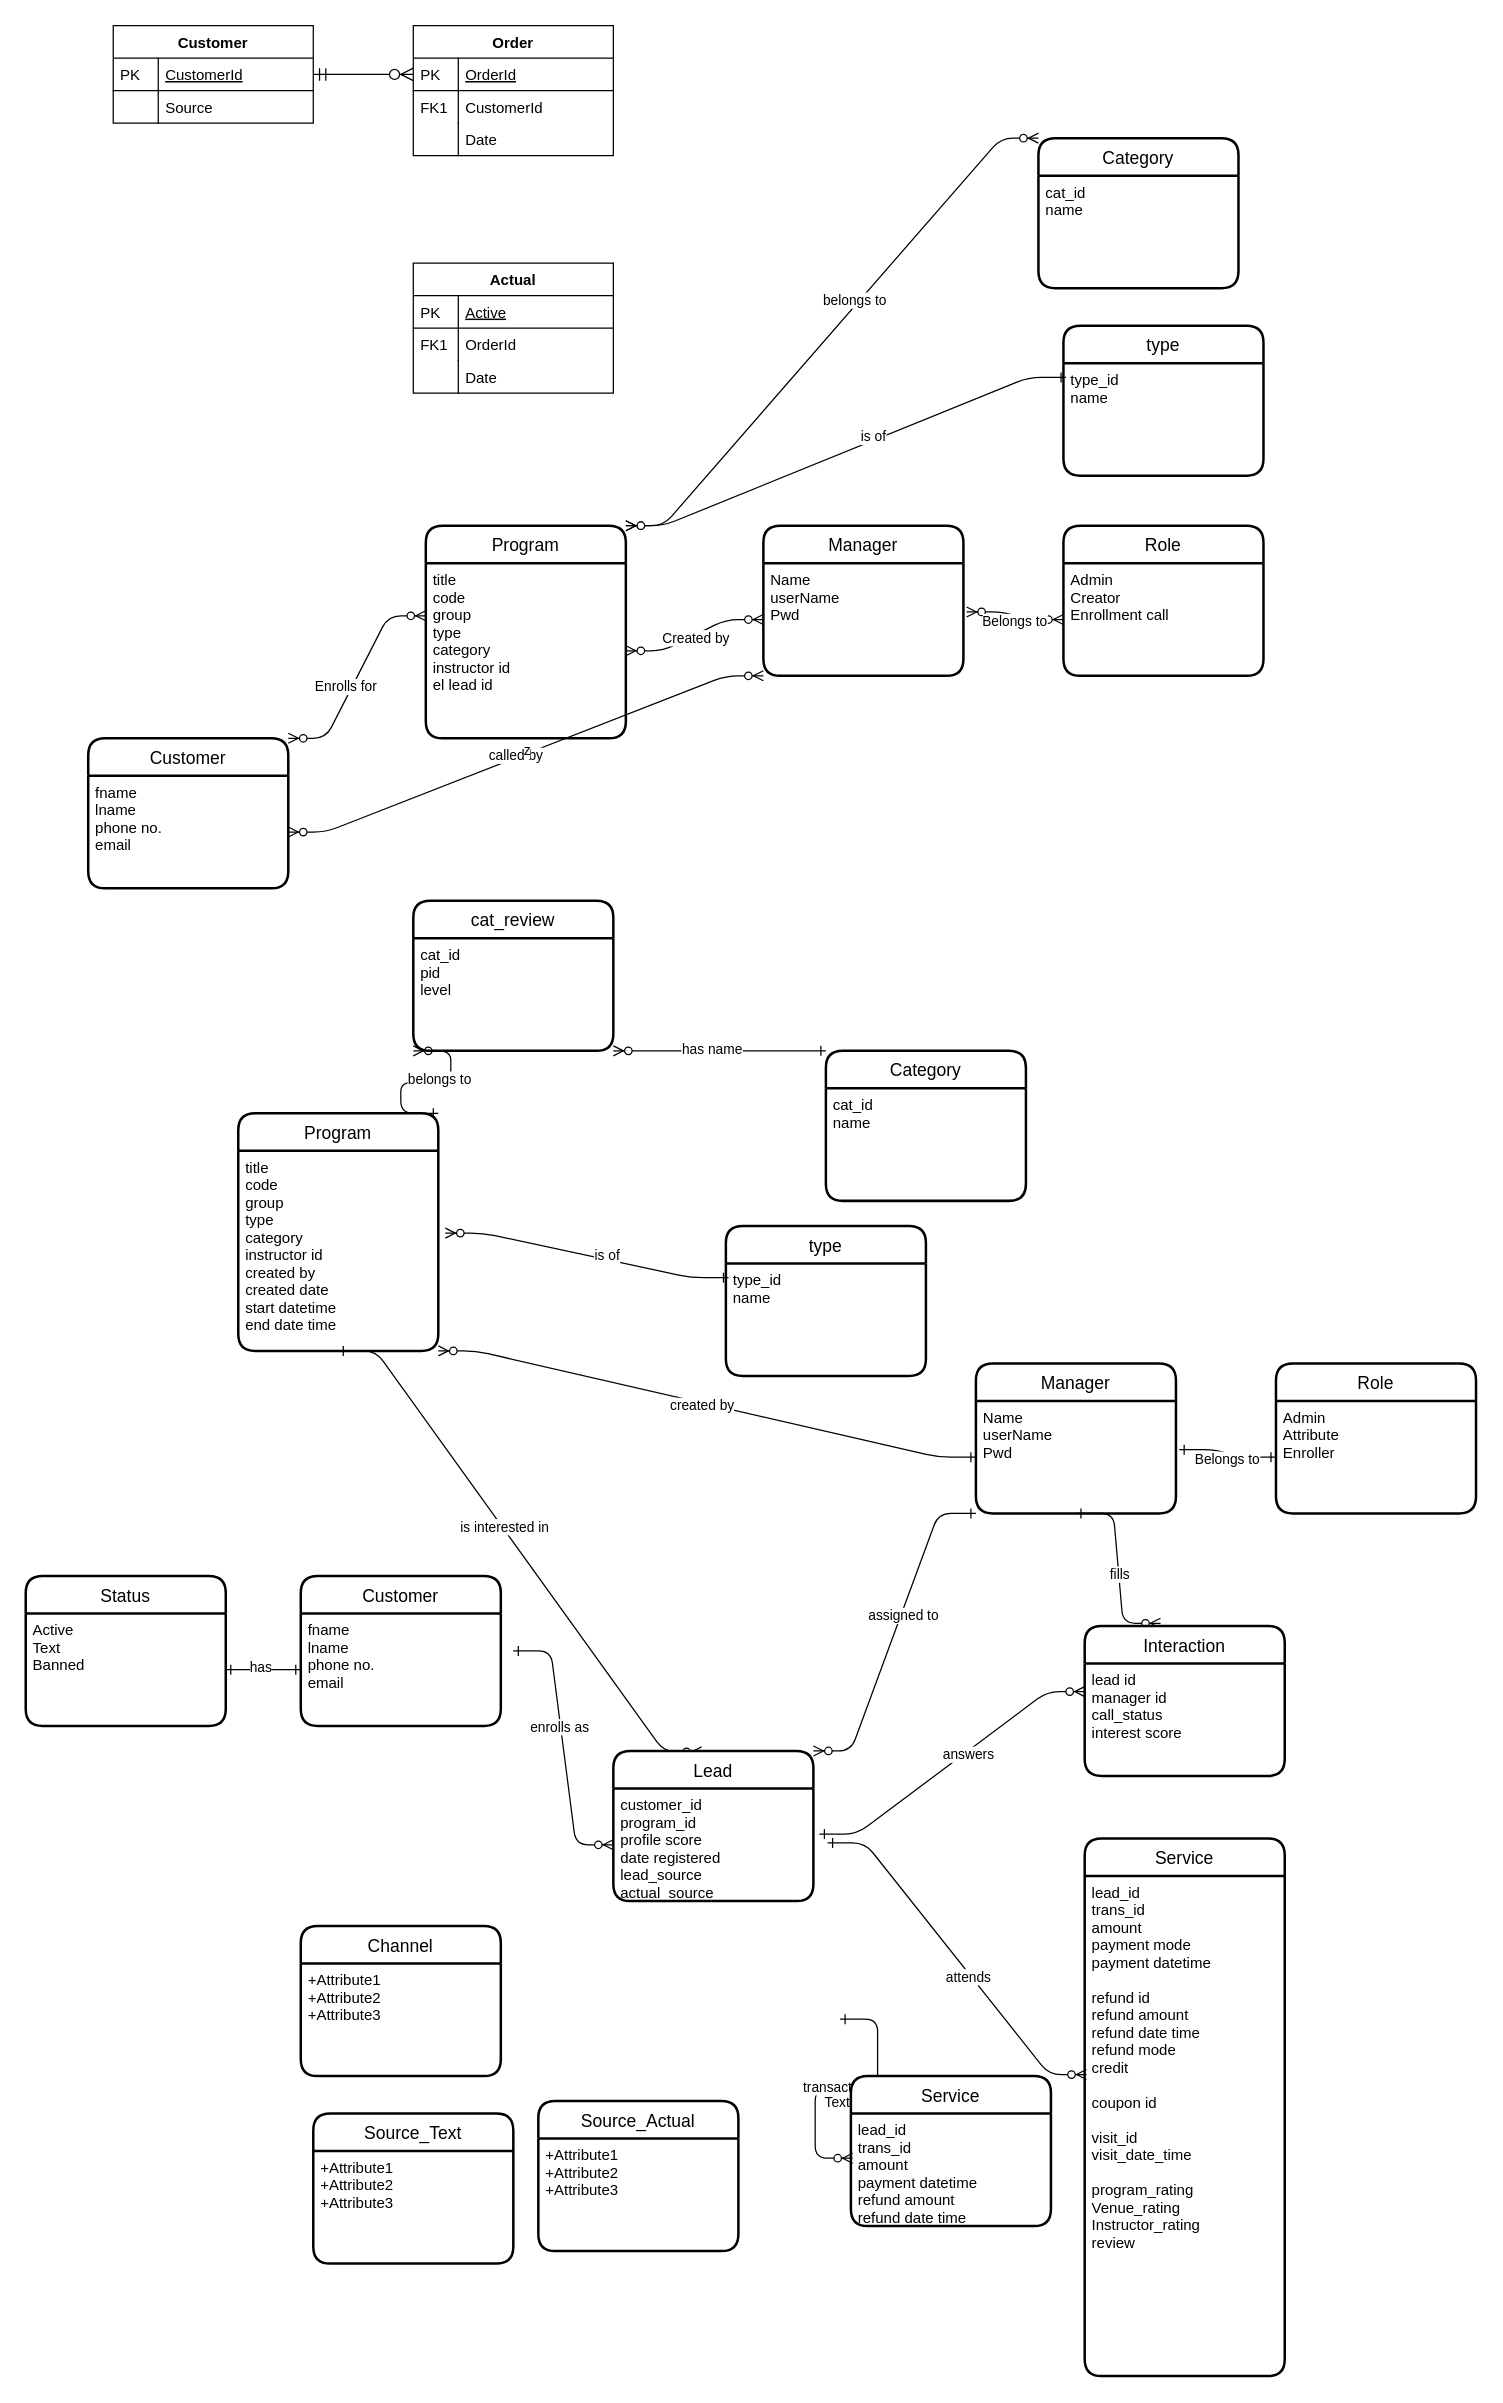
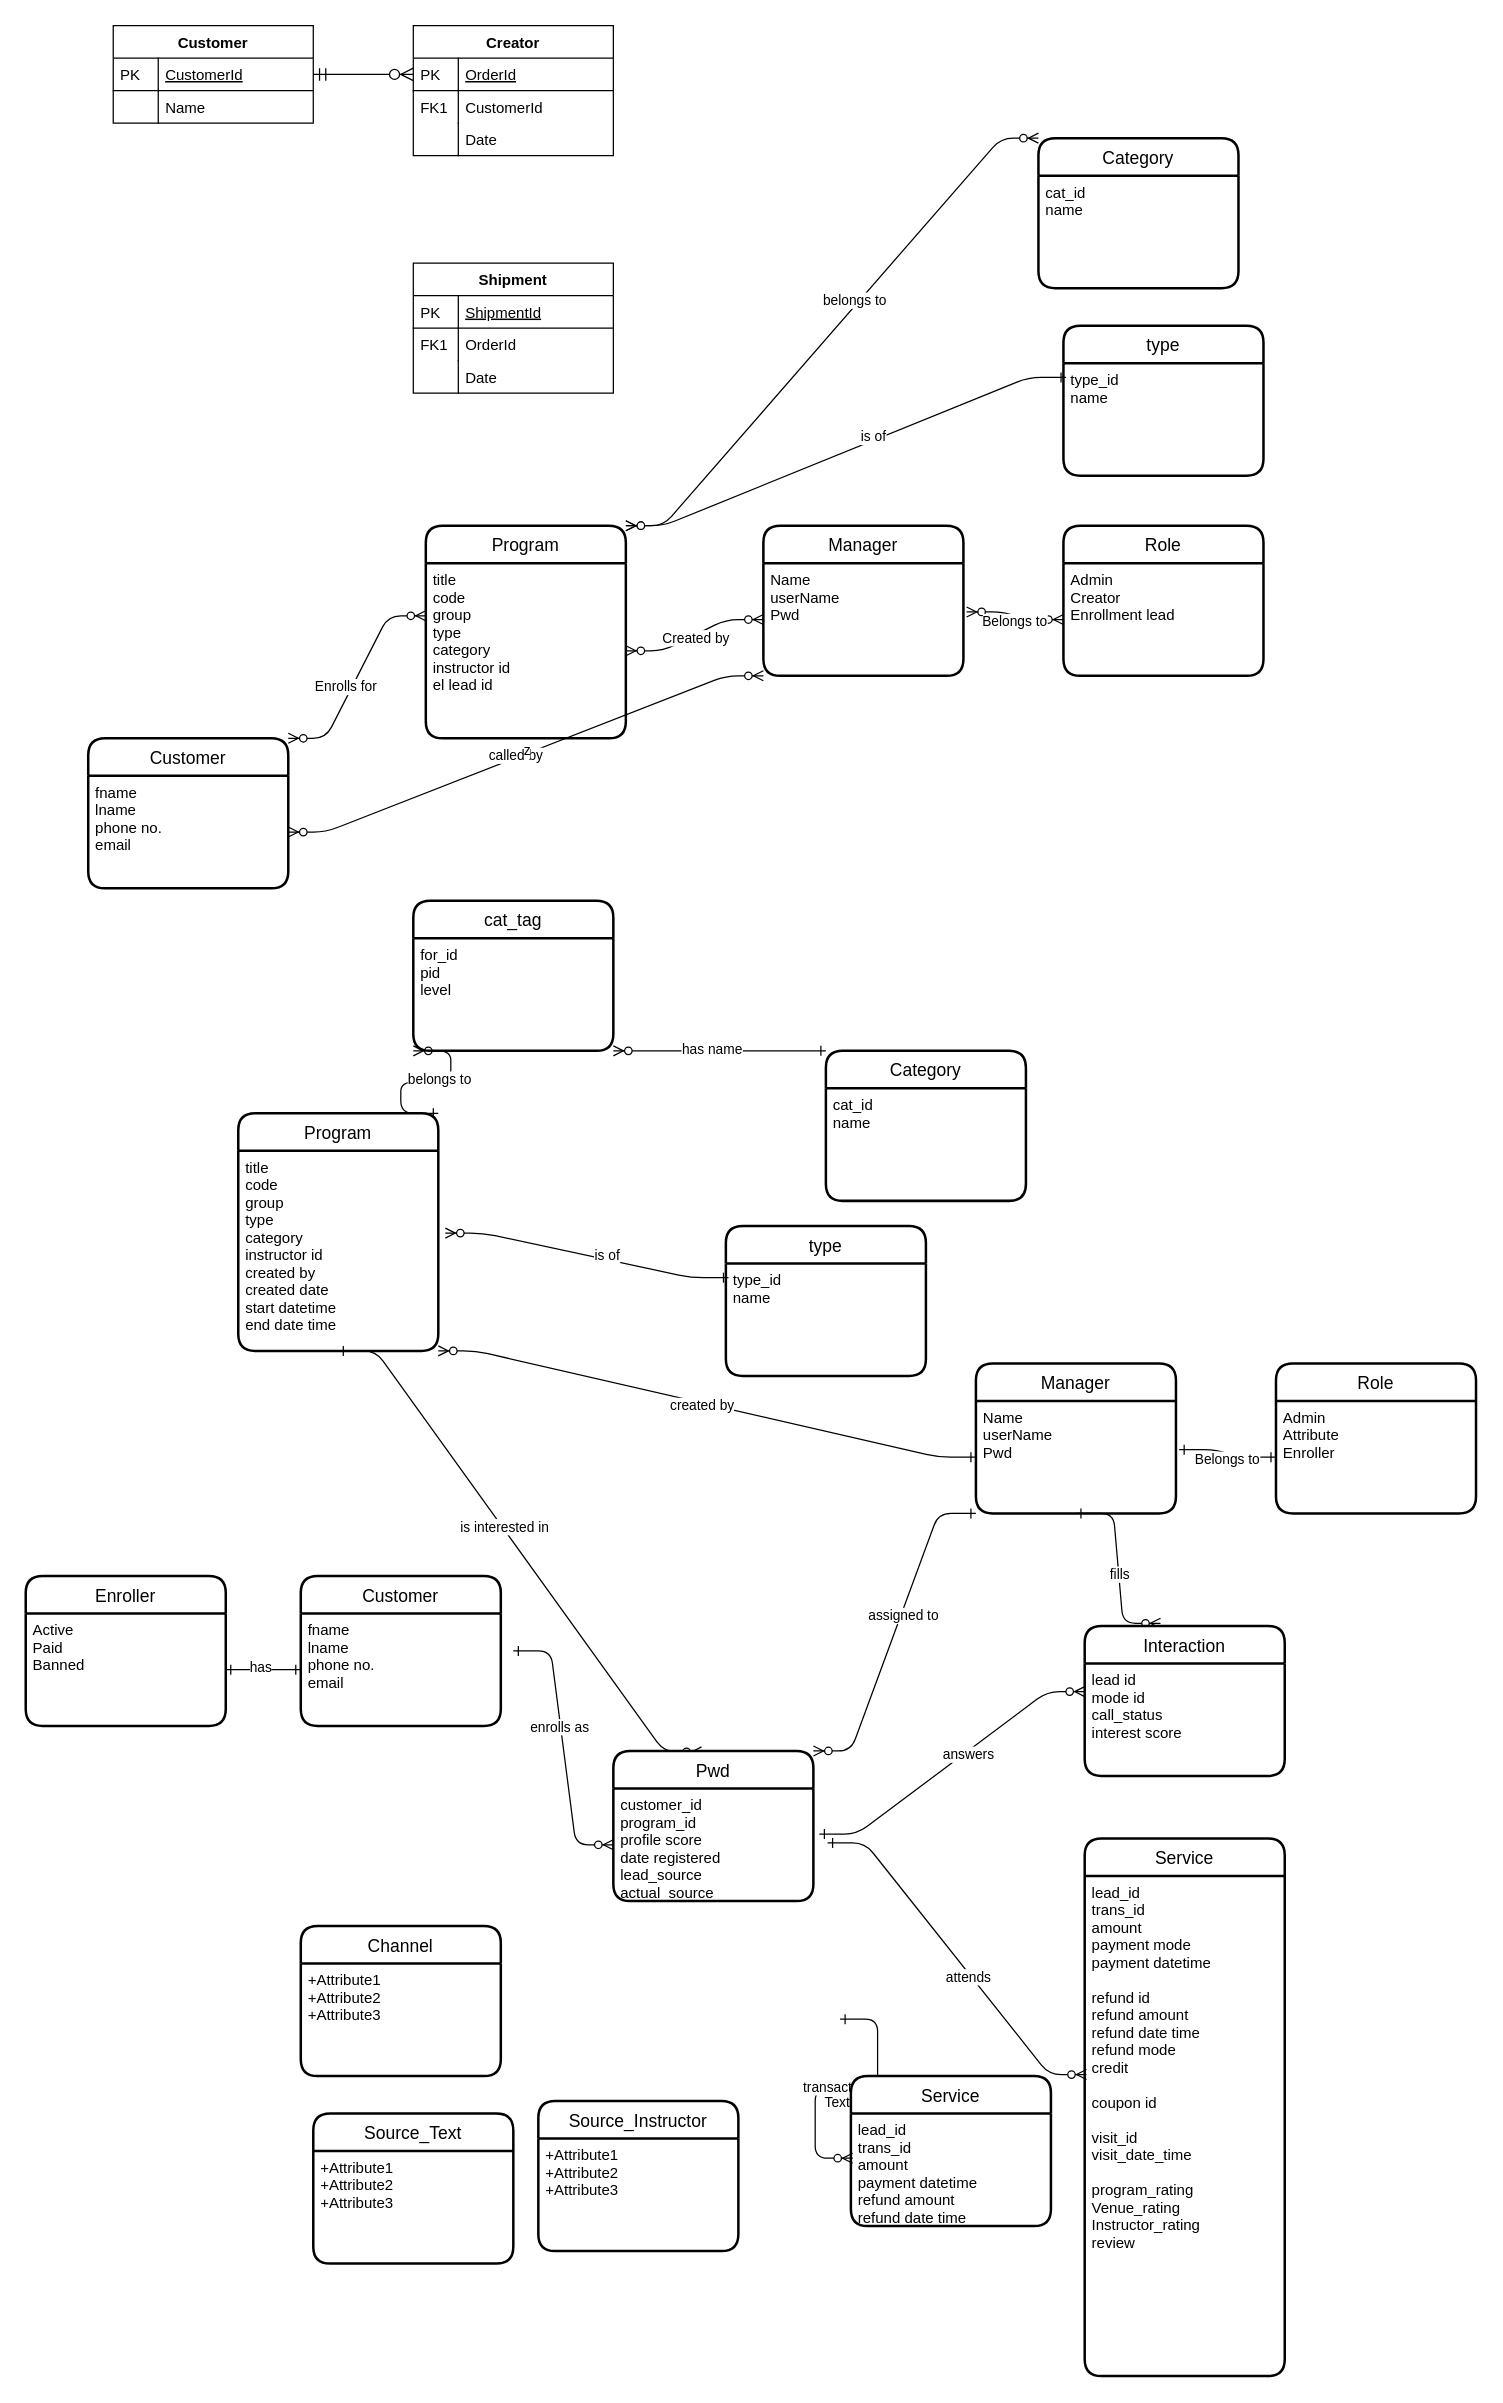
- <mxCell id="25" value="Order" style="swimlane;fontStyle=1;childLayout=stackLayout;horizontal=1;startSize=26;horizontalStack=0;resizeParent=1;resizeLast=0;collapsible=1;marginBottom=0;rounded=0;shadow=0;strokeWidth=1;" parent="1" vertex="1"><mxGeometry x="330" y="20" width="160" height="104" as="geometry"><mxRectangle x="260" y="80" width="160" height="26" as="alternateBounds" /></mxGeometry></mxCell>
+ <mxCell id="25" value="Creator" style="swimlane;fontStyle=1;childLayout=stackLayout;horizontal=1;startSize=26;horizontalStack=0;resizeParent=1;resizeLast=0;collapsible=1;marginBottom=0;rounded=0;shadow=0;strokeWidth=1;" parent="1" vertex="1"><mxGeometry x="330" y="20" width="160" height="104" as="geometry"><mxRectangle x="260" y="80" width="160" height="26" as="alternateBounds" /></mxGeometry></mxCell>
- <mxCell id="23" value="Source" style="shape=partialRectangle;top=0;left=0;right=0;bottom=0;align=left;verticalAlign=top;fillColor=none;spacingLeft=40;spacingRight=4;overflow=hidden;rotatable=0;points=[[0,0.5],[1,0.5]];portConstraint=eastwest;dropTarget=0;rounded=0;shadow=0;strokeWidth=1;" parent="20" vertex="1"><mxGeometry y="52" width="160" height="26" as="geometry" /></mxCell>
+ <mxCell id="23" value="Name" style="shape=partialRectangle;top=0;left=0;right=0;bottom=0;align=left;verticalAlign=top;fillColor=none;spacingLeft=40;spacingRight=4;overflow=hidden;rotatable=0;points=[[0,0.5],[1,0.5]];portConstraint=eastwest;dropTarget=0;rounded=0;shadow=0;strokeWidth=1;" parent="20" vertex="1"><mxGeometry y="52" width="160" height="26" as="geometry" /></mxCell>
- <mxCell id="32" value="Actual" style="swimlane;fontStyle=1;childLayout=stackLayout;horizontal=1;startSize=26;horizontalStack=0;resizeParent=1;resizeLast=0;collapsible=1;marginBottom=0;rounded=0;shadow=0;strokeWidth=1;" parent="1" vertex="1"><mxGeometry x="330" y="210" width="160" height="104" as="geometry"><mxRectangle x="260" y="270" width="160" height="26" as="alternateBounds" /></mxGeometry></mxCell>
+ <mxCell id="32" value="Shipment" style="swimlane;fontStyle=1;childLayout=stackLayout;horizontal=1;startSize=26;horizontalStack=0;resizeParent=1;resizeLast=0;collapsible=1;marginBottom=0;rounded=0;shadow=0;strokeWidth=1;" parent="1" vertex="1"><mxGeometry x="330" y="210" width="160" height="104" as="geometry"><mxRectangle x="260" y="270" width="160" height="26" as="alternateBounds" /></mxGeometry></mxCell>
- <mxCell id="33" value="Active" style="shape=partialRectangle;top=0;left=0;right=0;bottom=1;align=left;verticalAlign=top;fillColor=none;spacingLeft=40;spacingRight=4;overflow=hidden;rotatable=0;points=[[0,0.5],[1,0.5]];portConstraint=eastwest;dropTarget=0;rounded=0;shadow=0;strokeWidth=1;fontStyle=4" parent="32" vertex="1"><mxGeometry y="26" width="160" height="26" as="geometry" /></mxCell>
+ <mxCell id="33" value="ShipmentId" style="shape=partialRectangle;top=0;left=0;right=0;bottom=1;align=left;verticalAlign=top;fillColor=none;spacingLeft=40;spacingRight=4;overflow=hidden;rotatable=0;points=[[0,0.5],[1,0.5]];portConstraint=eastwest;dropTarget=0;rounded=0;shadow=0;strokeWidth=1;fontStyle=4" parent="32" vertex="1"><mxGeometry y="26" width="160" height="26" as="geometry" /></mxCell>
- <mxCell id="17" value="Admin&#10;Creator&#10;Enrollment call" style="align=left;strokeColor=none;fillColor=none;spacingLeft=4;fontSize=12;verticalAlign=top;resizable=0;rotatable=0;part=1;" vertex="1" parent="16"><mxGeometry y="30" width="160" height="90" as="geometry" /></mxCell>
+ <mxCell id="17" value="Admin&#10;Creator&#10;Enrollment lead" style="align=left;strokeColor=none;fillColor=none;spacingLeft=4;fontSize=12;verticalAlign=top;resizable=0;rotatable=0;part=1;" vertex="1" parent="16"><mxGeometry y="30" width="160" height="90" as="geometry" /></mxCell>
- <mxCell id="76" value="cat_review" style="swimlane;childLayout=stackLayout;horizontal=1;startSize=30;horizontalStack=0;rounded=1;fontSize=14;fontStyle=0;strokeWidth=2;resizeParent=0;resizeLast=1;shadow=0;dashed=0;align=center;" vertex="1" parent="1"><mxGeometry x="330" y="720" width="160" height="120" as="geometry" /></mxCell>
+ <mxCell id="76" value="cat_tag" style="swimlane;childLayout=stackLayout;horizontal=1;startSize=30;horizontalStack=0;rounded=1;fontSize=14;fontStyle=0;strokeWidth=2;resizeParent=0;resizeLast=1;shadow=0;dashed=0;align=center;" vertex="1" parent="1"><mxGeometry x="330" y="720" width="160" height="120" as="geometry" /></mxCell>
- <mxCell id="77" value="cat_id&#10;pid&#10;level" style="align=left;strokeColor=none;fillColor=none;spacingLeft=4;fontSize=12;verticalAlign=top;resizable=0;rotatable=0;part=1;" vertex="1" parent="76"><mxGeometry y="30" width="160" height="90" as="geometry" /></mxCell>
+ <mxCell id="77" value="for_id&#10;pid&#10;level" style="align=left;strokeColor=none;fillColor=none;spacingLeft=4;fontSize=12;verticalAlign=top;resizable=0;rotatable=0;part=1;" vertex="1" parent="76"><mxGeometry y="30" width="160" height="90" as="geometry" /></mxCell>
- <mxCell id="80" value="Status" style="swimlane;childLayout=stackLayout;horizontal=1;startSize=30;horizontalStack=0;rounded=1;fontSize=14;fontStyle=0;strokeWidth=2;resizeParent=0;resizeLast=1;shadow=0;dashed=0;align=center;" vertex="1" parent="1"><mxGeometry x="20" y="1260" width="160" height="120" as="geometry" /></mxCell>
+ <mxCell id="80" value="Enroller" style="swimlane;childLayout=stackLayout;horizontal=1;startSize=30;horizontalStack=0;rounded=1;fontSize=14;fontStyle=0;strokeWidth=2;resizeParent=0;resizeLast=1;shadow=0;dashed=0;align=center;" vertex="1" parent="1"><mxGeometry x="20" y="1260" width="160" height="120" as="geometry" /></mxCell>
- <mxCell id="81" value="Active&#10;Text&#10;Banned" style="align=left;strokeColor=none;fillColor=none;spacingLeft=4;fontSize=12;verticalAlign=top;resizable=0;rotatable=0;part=1;" vertex="1" parent="80"><mxGeometry y="30" width="160" height="90" as="geometry" /></mxCell>
+ <mxCell id="81" value="Active&#10;Paid&#10;Banned" style="align=left;strokeColor=none;fillColor=none;spacingLeft=4;fontSize=12;verticalAlign=top;resizable=0;rotatable=0;part=1;" vertex="1" parent="80"><mxGeometry y="30" width="160" height="90" as="geometry" /></mxCell>
- <mxCell id="73" value="lead id&#10;manager id&#10;call_status&#10;interest score" style="align=left;strokeColor=none;fillColor=none;spacingLeft=4;fontSize=12;verticalAlign=top;resizable=0;rotatable=0;part=1;" vertex="1" parent="72"><mxGeometry y="30" width="160" height="90" as="geometry" /></mxCell>
+ <mxCell id="73" value="lead id&#10;mode id&#10;call_status&#10;interest score" style="align=left;strokeColor=none;fillColor=none;spacingLeft=4;fontSize=12;verticalAlign=top;resizable=0;rotatable=0;part=1;" vertex="1" parent="72"><mxGeometry y="30" width="160" height="90" as="geometry" /></mxCell>
- <mxCell id="74" value="Lead" style="swimlane;childLayout=stackLayout;horizontal=1;startSize=30;horizontalStack=0;rounded=1;fontSize=14;fontStyle=0;strokeWidth=2;resizeParent=0;resizeLast=1;shadow=0;dashed=0;align=center;" vertex="1" parent="1"><mxGeometry x="490" y="1400" width="160" height="120" as="geometry" /></mxCell>
+ <mxCell id="74" value="Pwd" style="swimlane;childLayout=stackLayout;horizontal=1;startSize=30;horizontalStack=0;rounded=1;fontSize=14;fontStyle=0;strokeWidth=2;resizeParent=0;resizeLast=1;shadow=0;dashed=0;align=center;" vertex="1" parent="1"><mxGeometry x="490" y="1400" width="160" height="120" as="geometry" /></mxCell>
- <mxCell id="102" value="Source_Actual" style="swimlane;childLayout=stackLayout;horizontal=1;startSize=30;horizontalStack=0;rounded=1;fontSize=14;fontStyle=0;strokeWidth=2;resizeParent=0;resizeLast=1;shadow=0;dashed=0;align=center;" vertex="1" parent="1"><mxGeometry x="430" y="1680" width="160" height="120" as="geometry" /></mxCell>
+ <mxCell id="102" value="Source_Instructor" style="swimlane;childLayout=stackLayout;horizontal=1;startSize=30;horizontalStack=0;rounded=1;fontSize=14;fontStyle=0;strokeWidth=2;resizeParent=0;resizeLast=1;shadow=0;dashed=0;align=center;" vertex="1" parent="1"><mxGeometry x="430" y="1680" width="160" height="120" as="geometry" /></mxCell>
